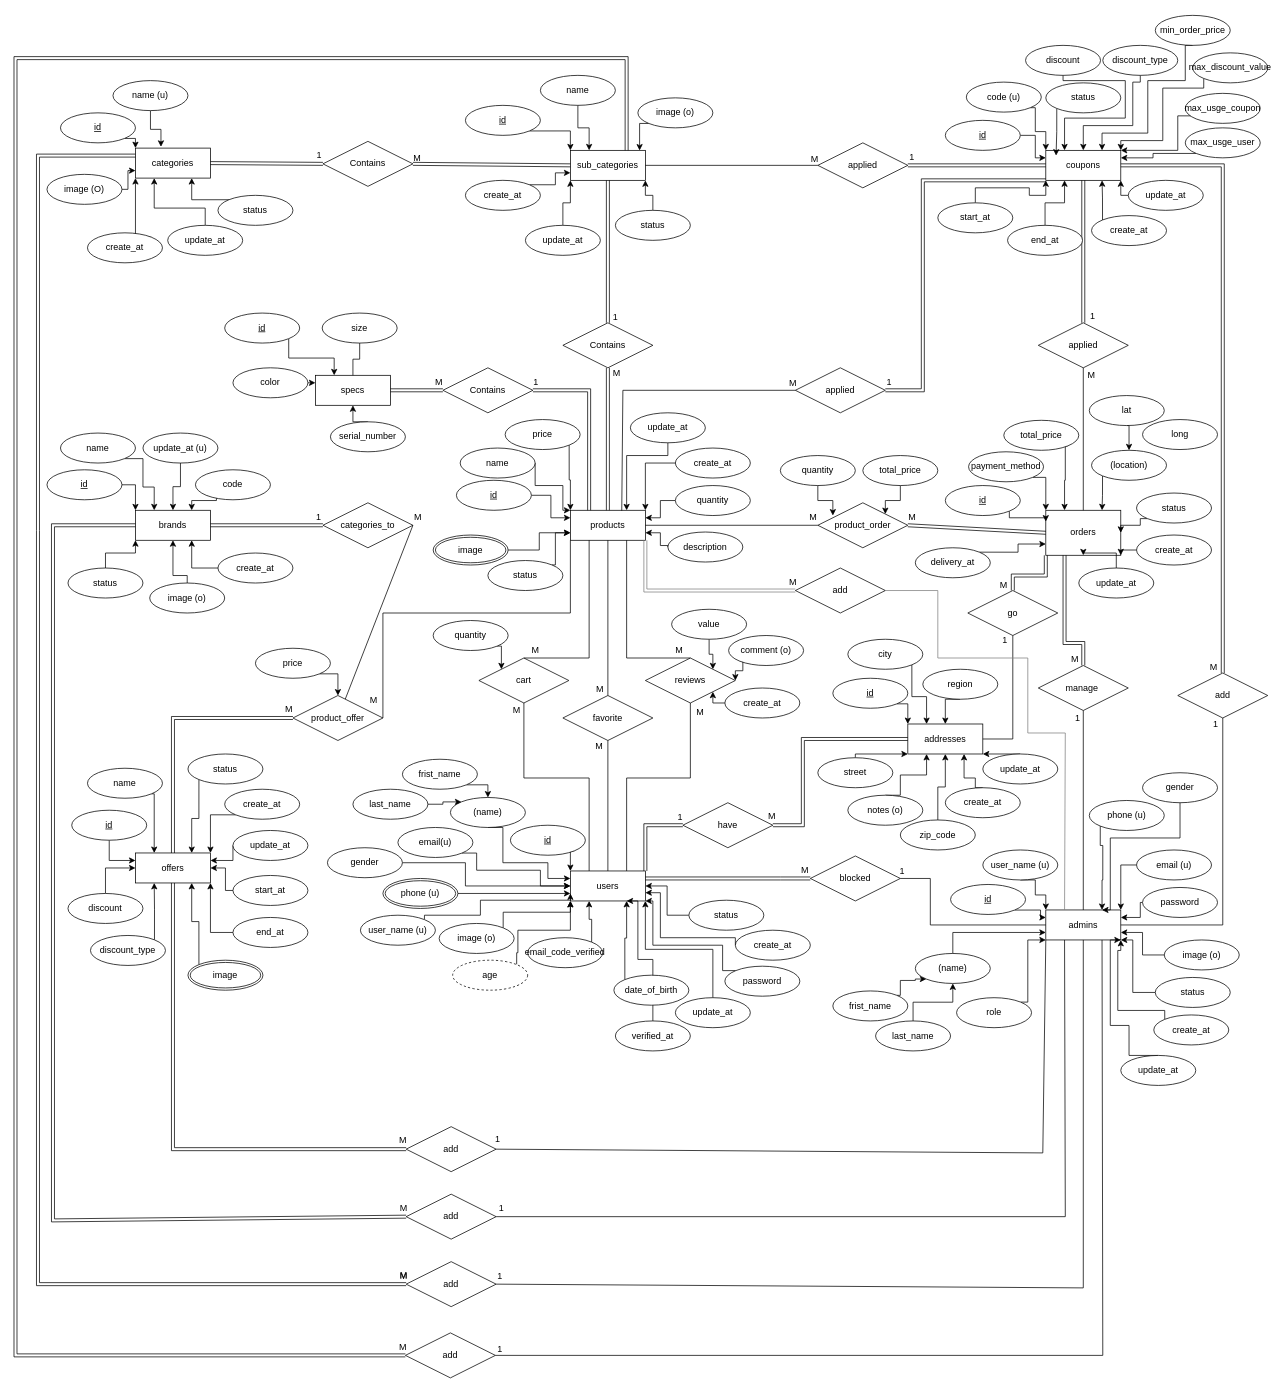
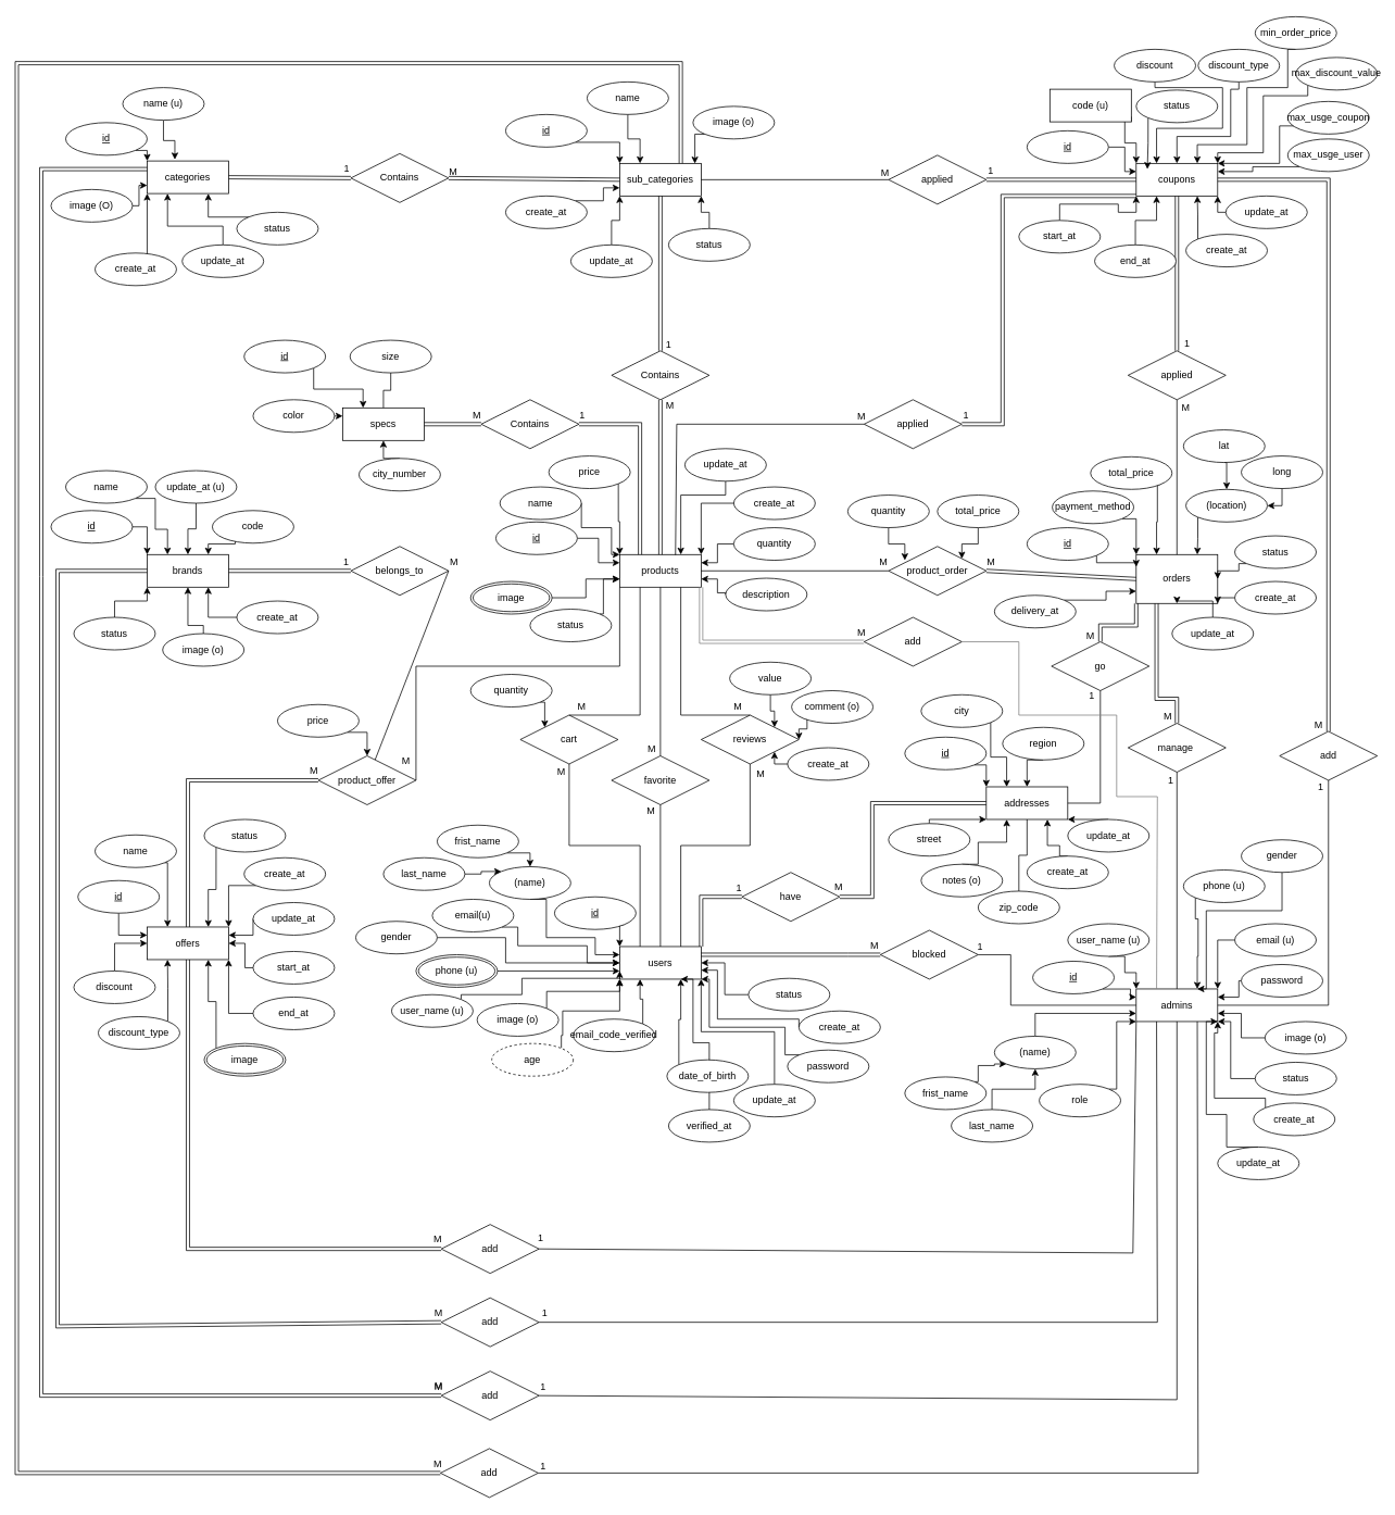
- <mxCell id="172" value="code (u)" style="ellipse;whiteSpace=wrap;html=1;align=center;" parent="1" vertex="1"><mxGeometry x="1288" y="109" width="100" height="40" as="geometry" /></mxCell>
+ <mxCell id="172" value="code (u)" style="whiteSpace=wrap;html=1;align=center;rounded=0;" parent="1" vertex="1"><mxGeometry x="1288" y="109" width="100" height="40" as="geometry" /></mxCell>
- <mxCell id="269" value="serial_number" style="ellipse;whiteSpace=wrap;html=1;align=center;" parent="1" vertex="1"><mxGeometry x="440" y="562" width="100" height="40" as="geometry" /></mxCell>
+ <mxCell id="269" value="city_number" style="ellipse;whiteSpace=wrap;html=1;align=center;" parent="1" vertex="1"><mxGeometry x="440" y="562" width="100" height="40" as="geometry" /></mxCell>
+ <mxCell id="182" style="edgeStyle=orthogonalEdgeStyle;rounded=0;orthogonalLoop=1;jettySize=auto;html=1;exitX=0.5;exitY=1;exitDx=0;exitDy=0;entryX=1;entryY=0.5;entryDx=0;entryDy=0;" parent="1" source="183" target="181" edge="1"><mxGeometry relative="1" as="geometry"><Array as="points"><mxPoint x="1573" y="620" /></Array></mxGeometry></mxCell>
- <mxCell id="81" value="categories_to" style="shape=rhombus;perimeter=rhombusPerimeter;whiteSpace=wrap;html=1;align=center;" parent="1" vertex="1"><mxGeometry x="430" y="670" width="120" height="60" as="geometry" /></mxCell>
+ <mxCell id="81" value="belongs_to" style="shape=rhombus;perimeter=rhombusPerimeter;whiteSpace=wrap;html=1;align=center;" parent="1" vertex="1"><mxGeometry x="430" y="670" width="120" height="60" as="geometry" /></mxCell>
- <mxCell id="334" style="edgeStyle=orthogonalEdgeStyle;rounded=0;orthogonalLoop=1;jettySize=auto;html=1;exitX=0.5;exitY=0;exitDx=0;exitDy=0;entryX=0.5;entryY=1;entryDx=0;entryDy=0;" parent="1" source="335" target="97" edge="1"><mxGeometry relative="1" as="geometry" /></mxCell>
+ <mxCell id="334" style="edgeStyle=orthogonalEdgeStyle;rounded=0;orthogonalLoop=1;jettySize=auto;html=1;exitX=0.5;exitY=0;exitDx=0;exitDy=0;entryX=0.5;entryY=1;entryDx=0;entryDy=0;endArrow=none;" parent="1" source="335" target="97" edge="1"><mxGeometry relative="1" as="geometry" /></mxCell>
